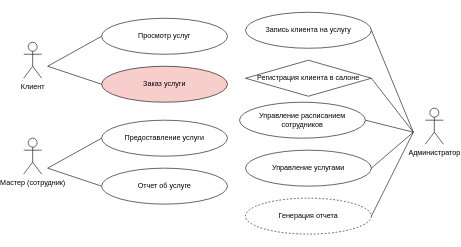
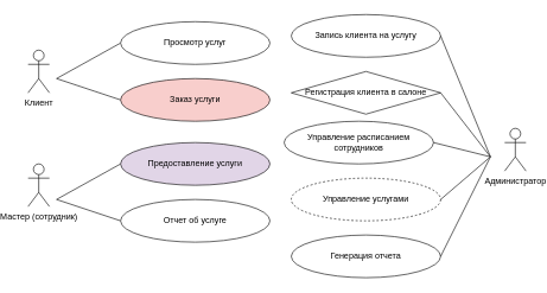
- <mxCell id="21" value="Предоставление услуги" style="ellipse;whiteSpace=wrap;html=1;" vertex="1" parent="1"><mxGeometry x="150" y="200" width="210" height="60" as="geometry" /></mxCell>
+ <mxCell id="21" value="Предоставление услуги" style="ellipse;whiteSpace=wrap;html=1;fillColor=#e1d5e7;" vertex="1" parent="1"><mxGeometry x="150" y="200" width="210" height="60" as="geometry" /></mxCell>
- <mxCell id="13" value="Управление услугами" style="ellipse;whiteSpace=wrap;html=1;" vertex="1" parent="1"><mxGeometry x="390" y="250" width="210" height="60" as="geometry" /></mxCell>
+ <mxCell id="13" value="Управление услугами" style="ellipse;whiteSpace=wrap;html=1;dashed=1;" vertex="1" parent="1"><mxGeometry x="390" y="250" width="210" height="60" as="geometry" /></mxCell>
- <mxCell id="15" value="Генерация отчета" style="ellipse;whiteSpace=wrap;html=1;dashed=1;" vertex="1" parent="1"><mxGeometry x="390" y="330" width="210" height="60" as="geometry" /></mxCell>
+ <mxCell id="15" value="Генерация отчета" style="ellipse;whiteSpace=wrap;html=1;" vertex="1" parent="1"><mxGeometry x="390" y="330" width="210" height="60" as="geometry" /></mxCell>
